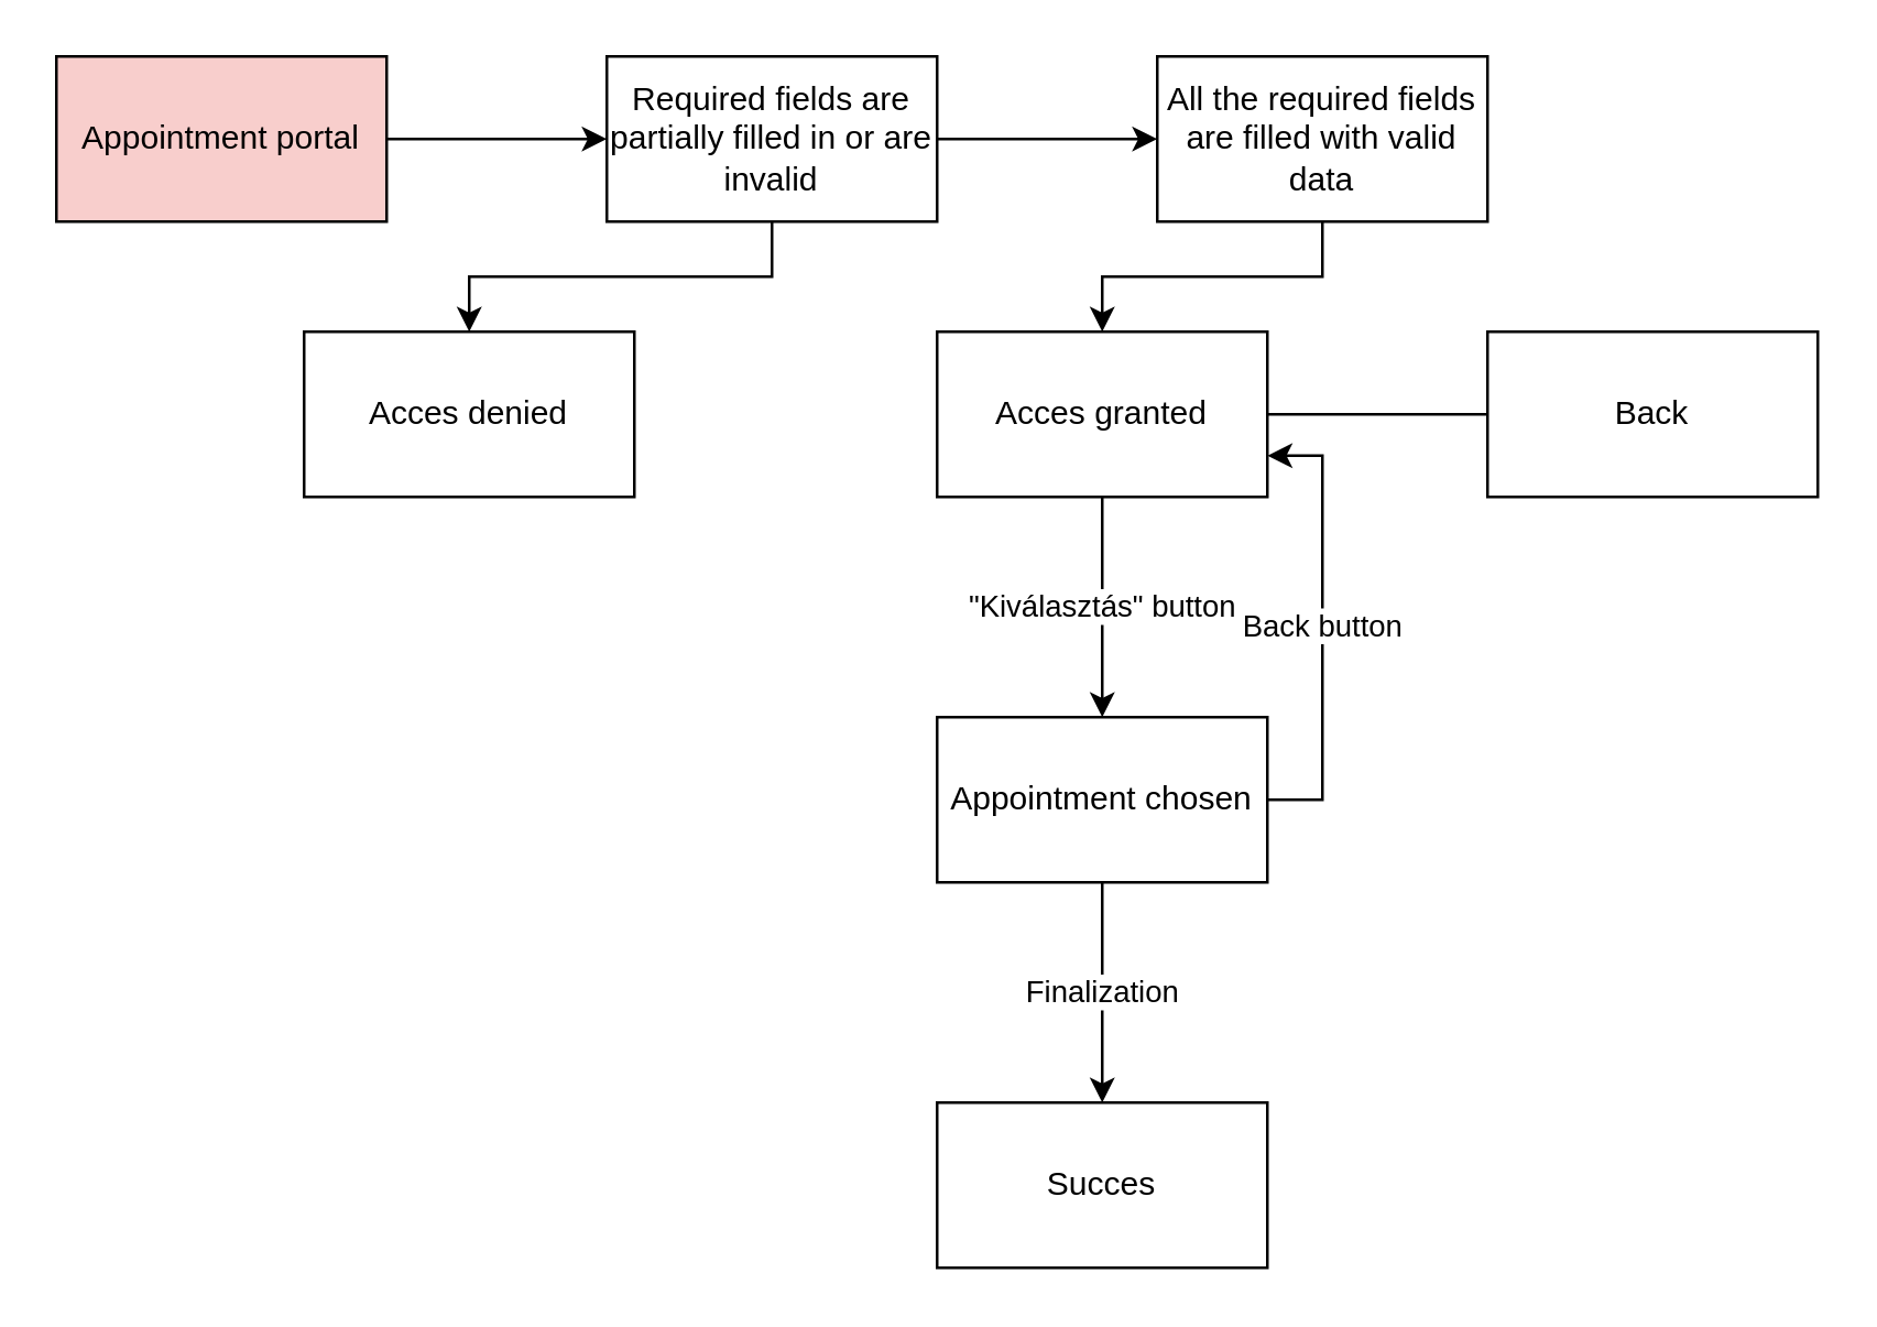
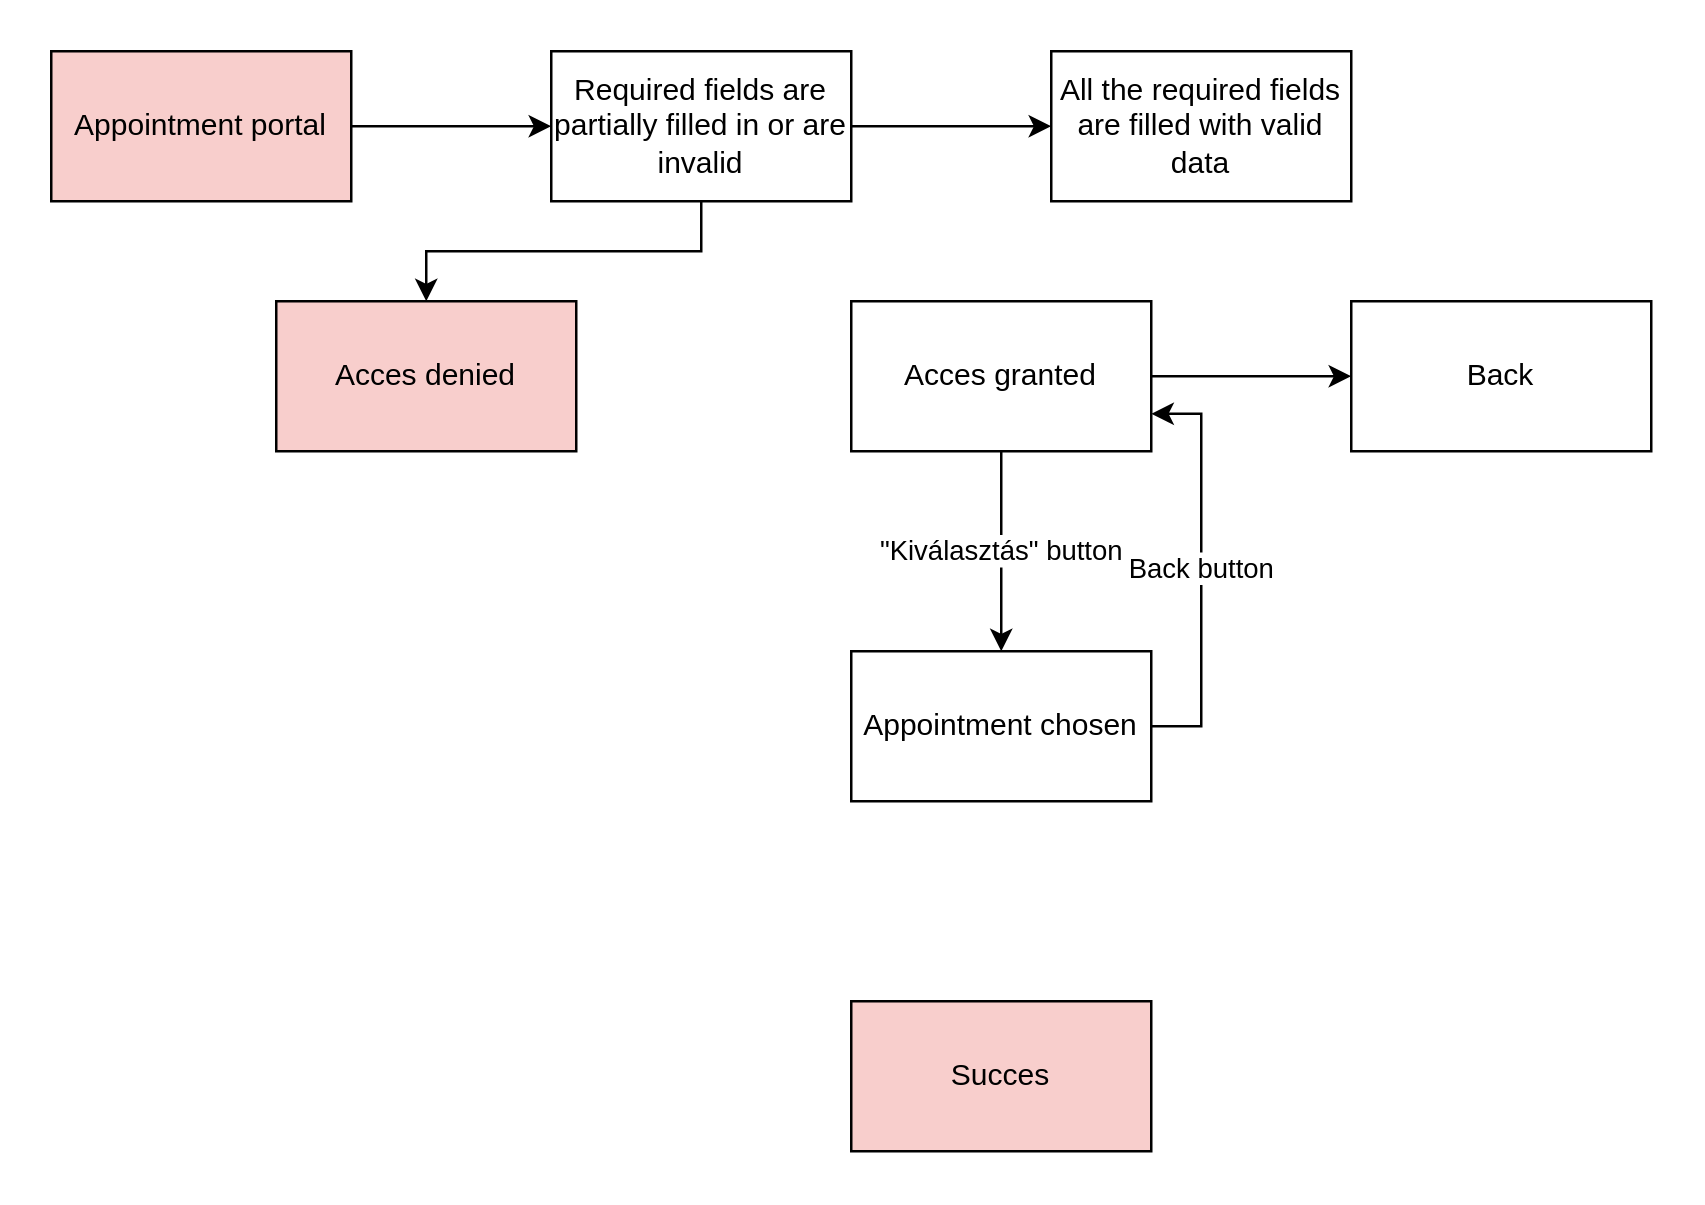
- <mxCell id="8" value="" style="edgeStyle=orthogonalEdgeStyle;rounded=0;orthogonalLoop=1;jettySize=auto;html=1;" edge="1" parent="1" source="9" target="12"><mxGeometry relative="1" as="geometry" /></mxCell>
- <mxCell id="7" value="Acces denied" style="rounded=0;whiteSpace=wrap;html=1;" vertex="1" parent="1"><mxGeometry x="110" y="120" width="120" height="60" as="geometry" /></mxCell>
+ <mxCell id="7" value="Acces denied" style="rounded=0;whiteSpace=wrap;html=1;fillColor=#f8cecc;" vertex="1" parent="1"><mxGeometry x="110" y="120" width="120" height="60" as="geometry" /></mxCell>
- <mxCell id="11" value="" style="edgeStyle=orthogonalEdgeStyle;rounded=0;orthogonalLoop=1;jettySize=auto;html=1;endArrow=none;" edge="1" parent="1" source="12" target="16"><mxGeometry relative="1" as="geometry" /></mxCell>
+ <mxCell id="11" value="" style="edgeStyle=orthogonalEdgeStyle;rounded=0;orthogonalLoop=1;jettySize=auto;html=1;" edge="1" parent="1" source="12" target="16"><mxGeometry relative="1" as="geometry" /></mxCell>
- <mxCell id="14" value="Finalization" style="edgeStyle=orthogonalEdgeStyle;rounded=0;orthogonalLoop=1;jettySize=auto;html=1;" edge="1" parent="1" source="15" target="17"><mxGeometry relative="1" as="geometry" /></mxCell>
- <mxCell id="17" value="Succes" style="rounded=0;whiteSpace=wrap;html=1;" vertex="1" parent="1"><mxGeometry x="340" y="400" width="120" height="60" as="geometry" /></mxCell>
+ <mxCell id="17" value="Succes" style="rounded=0;whiteSpace=wrap;html=1;fillColor=#f8cecc;" vertex="1" parent="1"><mxGeometry x="340" y="400" width="120" height="60" as="geometry" /></mxCell>
